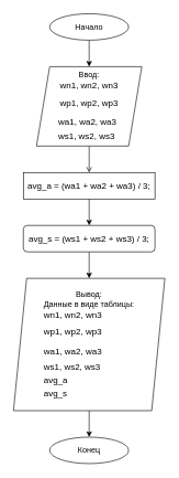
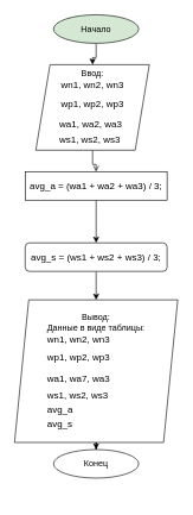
- <mxCell id="3" value="Начало" style="ellipse;whiteSpace=wrap;html=1;" parent="1" vertex="1"><mxGeometry x="75" y="20" width="120" height="40" as="geometry" /></mxCell>
+ <mxCell id="3" value="Начало" style="ellipse;whiteSpace=wrap;html=1;fillColor=#d5e8d4;" parent="1" vertex="1"><mxGeometry x="75" y="20" width="120" height="40" as="geometry" /></mxCell>
- <mxCell id="5" value="Ввод:&lt;br&gt;&lt;span class=&quot;MsoSubtleEmphasis&quot;&gt;&lt;span lang=&quot;EN-US&quot; style=&quot;font-size: 10.0pt ; line-height: 150%&quot;&gt;wn&lt;/span&gt;&lt;/span&gt;&lt;span class=&quot;MsoSubtleEmphasis&quot;&gt;&lt;span style=&quot;font-size: 10.0pt ; line-height: 150%&quot;&gt;1, &lt;/span&gt;&lt;/span&gt;&lt;span class=&quot;MsoSubtleEmphasis&quot;&gt;&lt;span lang=&quot;EN-US&quot; style=&quot;font-size: 10.0pt ; line-height: 150%&quot;&gt;wn&lt;/span&gt;&lt;/span&gt;&lt;span class=&quot;MsoSubtleEmphasis&quot;&gt;&lt;span style=&quot;font-size: 10.0pt ; line-height: 150%&quot;&gt;2, &lt;/span&gt;&lt;/span&gt;&lt;span class=&quot;MsoSubtleEmphasis&quot;&gt;&lt;span lang=&quot;EN-US&quot; style=&quot;font-size: 10.0pt ; line-height: 150%&quot;&gt;wn&lt;/span&gt;&lt;/span&gt;&lt;span class=&quot;MsoSubtleEmphasis&quot;&gt;&lt;span style=&quot;font-size: 10.0pt ; line-height: 150%&quot;&gt;3&lt;br&gt;&lt;/span&gt;&lt;/span&gt;&lt;span style=&quot;font-size: 14.0pt ; line-height: 150% ; font-family: &amp;#34;times new roman&amp;#34; , serif&quot;&gt;&lt;/span&gt;&lt;span class=&quot;MsoSubtleEmphasis&quot;&gt;&lt;span lang=&quot;EN-US&quot; style=&quot;font-size: 10.0pt ; line-height: 150%&quot;&gt;wp&lt;/span&gt;&lt;/span&gt;&lt;span class=&quot;MsoSubtleEmphasis&quot;&gt;&lt;span style=&quot;font-size: 10.0pt ; line-height: 150%&quot;&gt;1, &lt;/span&gt;&lt;/span&gt;&lt;span class=&quot;MsoSubtleEmphasis&quot;&gt;&lt;span lang=&quot;EN-US&quot; style=&quot;font-size: 10.0pt ; line-height: 150%&quot;&gt;wp&lt;/span&gt;&lt;/span&gt;&lt;span class=&quot;MsoSubtleEmphasis&quot;&gt;&lt;span style=&quot;font-size: 10.0pt ; line-height: 150%&quot;&gt;2, &lt;/span&gt;&lt;/span&gt;&lt;span class=&quot;MsoSubtleEmphasis&quot;&gt;&lt;span lang=&quot;EN-US&quot; style=&quot;font-size: 10.0pt ; line-height: 150%&quot;&gt;wp&lt;/span&gt;&lt;/span&gt;&lt;span class=&quot;MsoSubtleEmphasis&quot;&gt;&lt;span style=&quot;font-size: 10.0pt ; line-height: 150%&quot;&gt;3&lt;br&gt;&lt;span class=&quot;MsoSubtleEmphasis&quot;&gt;&lt;span lang=&quot;EN-US&quot; style=&quot;font-size: 10.0pt ; line-height: 150%&quot;&gt;wa&lt;/span&gt;&lt;/span&gt;&lt;span class=&quot;MsoSubtleEmphasis&quot;&gt;&lt;span style=&quot;font-size: 10.0pt ; line-height: 150%&quot;&gt;1, &lt;/span&gt;&lt;/span&gt;&lt;span class=&quot;MsoSubtleEmphasis&quot;&gt;&lt;span lang=&quot;EN-US&quot; style=&quot;font-size: 10.0pt ; line-height: 150%&quot;&gt;wa&lt;/span&gt;&lt;/span&gt;&lt;span class=&quot;MsoSubtleEmphasis&quot;&gt;&lt;span style=&quot;font-size: 10.0pt ; line-height: 150%&quot;&gt;2, &lt;/span&gt;&lt;/span&gt;&lt;span class=&quot;MsoSubtleEmphasis&quot;&gt;&lt;span lang=&quot;EN-US&quot; style=&quot;font-size: 10.0pt ; line-height: 150%&quot;&gt;wa&lt;/span&gt;&lt;/span&gt;&lt;span class=&quot;MsoSubtleEmphasis&quot;&gt;&lt;span style=&quot;font-size: 10.0pt ; line-height: 150%&quot;&gt;3&lt;/span&gt;&lt;/span&gt;&lt;span style=&quot;font-size: 14.0pt ; line-height: 150% ; font-family: &amp;#34;times new roman&amp;#34; , serif&quot;&gt;&amp;nbsp;&lt;br&gt;&lt;/span&gt;&lt;span class=&quot;MsoSubtleEmphasis&quot;&gt;&lt;span lang=&quot;EN-US&quot; style=&quot;font-size: 10.0pt ; line-height: 150%&quot;&gt;ws&lt;/span&gt;&lt;/span&gt;&lt;span class=&quot;MsoSubtleEmphasis&quot;&gt;&lt;span style=&quot;font-size: 10.0pt ; line-height: 150%&quot;&gt;1, &lt;/span&gt;&lt;/span&gt;&lt;span class=&quot;MsoSubtleEmphasis&quot;&gt;&lt;span lang=&quot;EN-US&quot; style=&quot;font-size: 10.0pt ; line-height: 150%&quot;&gt;ws&lt;/span&gt;&lt;/span&gt;&lt;span class=&quot;MsoSubtleEmphasis&quot;&gt;&lt;span style=&quot;font-size: 10.0pt ; line-height: 150%&quot;&gt;2, &lt;/span&gt;&lt;/span&gt;&lt;span class=&quot;MsoSubtleEmphasis&quot;&gt;&lt;span lang=&quot;EN-US&quot; style=&quot;font-size: 10.0pt ; line-height: 150%&quot;&gt;ws&lt;/span&gt;&lt;/span&gt;&lt;span class=&quot;MsoSubtleEmphasis&quot;&gt;&lt;span style=&quot;font-size: 10.0pt ; line-height: 150%&quot;&gt;3&amp;nbsp;&lt;/span&gt;&lt;/span&gt;&amp;nbsp;&lt;/span&gt;&lt;/span&gt;" style="shape=parallelogram;perimeter=parallelogramPerimeter;whiteSpace=wrap;html=1;fixedSize=1;" parent="1" vertex="1"><mxGeometry x="55" y="100" width="160" height="120" as="geometry" /></mxCell>
+ <mxCell id="5" value="Ввод:&lt;br&gt;&lt;span class=&quot;MsoSubtleEmphasis&quot;&gt;&lt;span lang=&quot;EN-US&quot; style=&quot;font-size: 10.0pt ; line-height: 150%&quot;&gt;wn&lt;/span&gt;&lt;/span&gt;&lt;span class=&quot;MsoSubtleEmphasis&quot;&gt;&lt;span style=&quot;font-size: 10.0pt ; line-height: 150%&quot;&gt;1, &lt;/span&gt;&lt;/span&gt;&lt;span class=&quot;MsoSubtleEmphasis&quot;&gt;&lt;span lang=&quot;EN-US&quot; style=&quot;font-size: 10.0pt ; line-height: 150%&quot;&gt;wn&lt;/span&gt;&lt;/span&gt;&lt;span class=&quot;MsoSubtleEmphasis&quot;&gt;&lt;span style=&quot;font-size: 10.0pt ; line-height: 150%&quot;&gt;2, &lt;/span&gt;&lt;/span&gt;&lt;span class=&quot;MsoSubtleEmphasis&quot;&gt;&lt;span lang=&quot;EN-US&quot; style=&quot;font-size: 10.0pt ; line-height: 150%&quot;&gt;wn&lt;/span&gt;&lt;/span&gt;&lt;span class=&quot;MsoSubtleEmphasis&quot;&gt;&lt;span style=&quot;font-size: 10.0pt ; line-height: 150%&quot;&gt;3&lt;br&gt;&lt;/span&gt;&lt;/span&gt;&lt;span style=&quot;font-size: 14.0pt ; line-height: 150% ; font-family: &amp;#34;times new roman&amp;#34; , serif&quot;&gt;&lt;/span&gt;&lt;span class=&quot;MsoSubtleEmphasis&quot;&gt;&lt;span lang=&quot;EN-US&quot; style=&quot;font-size: 10.0pt ; line-height: 150%&quot;&gt;wp&lt;/span&gt;&lt;/span&gt;&lt;span class=&quot;MsoSubtleEmphasis&quot;&gt;&lt;span style=&quot;font-size: 10.0pt ; line-height: 150%&quot;&gt;1, &lt;/span&gt;&lt;/span&gt;&lt;span class=&quot;MsoSubtleEmphasis&quot;&gt;&lt;span lang=&quot;EN-US&quot; style=&quot;font-size: 10.0pt ; line-height: 150%&quot;&gt;wp&lt;/span&gt;&lt;/span&gt;&lt;span class=&quot;MsoSubtleEmphasis&quot;&gt;&lt;span style=&quot;font-size: 10.0pt ; line-height: 150%&quot;&gt;2, &lt;/span&gt;&lt;/span&gt;&lt;span class=&quot;MsoSubtleEmphasis&quot;&gt;&lt;span lang=&quot;EN-US&quot; style=&quot;font-size: 10.0pt ; line-height: 150%&quot;&gt;wp&lt;/span&gt;&lt;/span&gt;&lt;span class=&quot;MsoSubtleEmphasis&quot;&gt;&lt;span style=&quot;font-size: 10.0pt ; line-height: 150%&quot;&gt;3&lt;br&gt;&lt;span class=&quot;MsoSubtleEmphasis&quot;&gt;&lt;span lang=&quot;EN-US&quot; style=&quot;font-size: 10.0pt ; line-height: 150%&quot;&gt;wa&lt;/span&gt;&lt;/span&gt;&lt;span class=&quot;MsoSubtleEmphasis&quot;&gt;&lt;span style=&quot;font-size: 10.0pt ; line-height: 150%&quot;&gt;1, &lt;/span&gt;&lt;/span&gt;&lt;span class=&quot;MsoSubtleEmphasis&quot;&gt;&lt;span lang=&quot;EN-US&quot; style=&quot;font-size: 10.0pt ; line-height: 150%&quot;&gt;wa&lt;/span&gt;&lt;/span&gt;&lt;span class=&quot;MsoSubtleEmphasis&quot;&gt;&lt;span style=&quot;font-size: 10.0pt ; line-height: 150%&quot;&gt;2, &lt;/span&gt;&lt;/span&gt;&lt;span class=&quot;MsoSubtleEmphasis&quot;&gt;&lt;span lang=&quot;EN-US&quot; style=&quot;font-size: 10.0pt ; line-height: 150%&quot;&gt;wa&lt;/span&gt;&lt;/span&gt;&lt;span class=&quot;MsoSubtleEmphasis&quot;&gt;&lt;span style=&quot;font-size: 10.0pt ; line-height: 150%&quot;&gt;3&lt;/span&gt;&lt;/span&gt;&lt;span style=&quot;font-size: 14.0pt ; line-height: 150% ; font-family: &amp;#34;times new roman&amp;#34; , serif&quot;&gt;&amp;nbsp;&lt;br&gt;&lt;/span&gt;&lt;span class=&quot;MsoSubtleEmphasis&quot;&gt;&lt;span lang=&quot;EN-US&quot; style=&quot;font-size: 10.0pt ; line-height: 150%&quot;&gt;ws&lt;/span&gt;&lt;/span&gt;&lt;span class=&quot;MsoSubtleEmphasis&quot;&gt;&lt;span style=&quot;font-size: 10.0pt ; line-height: 150%&quot;&gt;1, &lt;/span&gt;&lt;/span&gt;&lt;span class=&quot;MsoSubtleEmphasis&quot;&gt;&lt;span lang=&quot;EN-US&quot; style=&quot;font-size: 10.0pt ; line-height: 150%&quot;&gt;ws&lt;/span&gt;&lt;/span&gt;&lt;span class=&quot;MsoSubtleEmphasis&quot;&gt;&lt;span style=&quot;font-size: 10.0pt ; line-height: 150%&quot;&gt;2, &lt;/span&gt;&lt;/span&gt;&lt;span class=&quot;MsoSubtleEmphasis&quot;&gt;&lt;span lang=&quot;EN-US&quot; style=&quot;font-size: 10.0pt ; line-height: 150%&quot;&gt;ws&lt;/span&gt;&lt;/span&gt;&lt;span class=&quot;MsoSubtleEmphasis&quot;&gt;&lt;span style=&quot;font-size: 10.0pt ; line-height: 150%&quot;&gt;3&amp;nbsp;&lt;/span&gt;&lt;/span&gt;&amp;nbsp;&lt;/span&gt;&lt;/span&gt;" style="shape=parallelogram;perimeter=parallelogramPerimeter;whiteSpace=wrap;html=1;fixedSize=1;" parent="1" vertex="1"><mxGeometry x="50" y="90" width="160" height="120" as="geometry" /></mxCell>
- <mxCell id="7" value="&lt;p class=&quot;MsoNormal&quot;&gt;&lt;span class=&quot;MsoSubtleEmphasis&quot;&gt;&lt;span lang=&quot;EN-US&quot; style=&quot;font-size: 10.0pt ; line-height: 150%&quot;&gt;avg_a = (wa1 + wa2 + wa3) / 3;&lt;/span&gt;&lt;/span&gt;&lt;/p&gt;" style="rounded=0;whiteSpace=wrap;html=1;" parent="1" vertex="1"><mxGeometry x="35" y="260" width="200" height="40" as="geometry" /></mxCell>
+ <mxCell id="7" value="&lt;p class=&quot;MsoNormal&quot;&gt;&lt;span class=&quot;MsoSubtleEmphasis&quot;&gt;&lt;span lang=&quot;EN-US&quot; style=&quot;font-size: 10.0pt ; line-height: 150%&quot;&gt;avg_a = (wa1 + wa2 + wa3) / 3;&lt;/span&gt;&lt;/span&gt;&lt;/p&gt;" style="rounded=0;whiteSpace=wrap;html=1;" parent="1" vertex="1"><mxGeometry x="35" y="240" width="200" height="40" as="geometry" /></mxCell>
- <mxCell id="11" value="Вывод:&lt;br&gt;Данные в виде таблицы:&lt;br&gt;&lt;div style=&quot;text-align: left&quot;&gt;&lt;span class=&quot;MsoSubtleEmphasis&quot;&gt;&lt;span lang=&quot;EN-US&quot; style=&quot;font-size: 10pt ; line-height: 20px&quot;&gt;wn&lt;/span&gt;&lt;/span&gt;&lt;span class=&quot;MsoSubtleEmphasis&quot;&gt;&lt;span style=&quot;font-size: 10pt ; line-height: 20px&quot;&gt;1,&amp;nbsp;&lt;/span&gt;&lt;/span&gt;&lt;span class=&quot;MsoSubtleEmphasis&quot;&gt;&lt;span lang=&quot;EN-US&quot; style=&quot;font-size: 10pt ; line-height: 20px&quot;&gt;wn&lt;/span&gt;&lt;/span&gt;&lt;span class=&quot;MsoSubtleEmphasis&quot;&gt;&lt;span style=&quot;font-size: 10pt ; line-height: 20px&quot;&gt;2,&amp;nbsp;&lt;/span&gt;&lt;/span&gt;&lt;span class=&quot;MsoSubtleEmphasis&quot;&gt;&lt;span lang=&quot;EN-US&quot; style=&quot;font-size: 10pt ; line-height: 20px&quot;&gt;wn&lt;/span&gt;&lt;/span&gt;&lt;span class=&quot;MsoSubtleEmphasis&quot;&gt;&lt;span style=&quot;font-size: 10pt ; line-height: 20px&quot;&gt;3&lt;/span&gt;&lt;/span&gt;&lt;/div&gt;&lt;span style=&quot;font-size: 14pt ; line-height: 28px ; font-family: &amp;#34;times new roman&amp;#34; , serif&quot;&gt;&lt;div style=&quot;text-align: left&quot;&gt;&lt;span class=&quot;MsoSubtleEmphasis&quot; style=&quot;font-family: &amp;#34;helvetica&amp;#34; ; font-size: 12px&quot;&gt;&lt;span lang=&quot;EN-US&quot; style=&quot;font-size: 10pt ; line-height: 20px&quot;&gt;wp&lt;/span&gt;&lt;/span&gt;&lt;span class=&quot;MsoSubtleEmphasis&quot; style=&quot;font-family: &amp;#34;helvetica&amp;#34; ; font-size: 12px&quot;&gt;&lt;span style=&quot;font-size: 10pt ; line-height: 20px&quot;&gt;1,&amp;nbsp;&lt;/span&gt;&lt;/span&gt;&lt;span class=&quot;MsoSubtleEmphasis&quot; style=&quot;font-family: &amp;#34;helvetica&amp;#34; ; font-size: 12px&quot;&gt;&lt;span lang=&quot;EN-US&quot; style=&quot;font-size: 10pt ; line-height: 20px&quot;&gt;wp&lt;/span&gt;&lt;/span&gt;&lt;span class=&quot;MsoSubtleEmphasis&quot; style=&quot;font-family: &amp;#34;helvetica&amp;#34; ; font-size: 12px&quot;&gt;&lt;span style=&quot;font-size: 10pt ; line-height: 20px&quot;&gt;2,&amp;nbsp;&lt;/span&gt;&lt;/span&gt;&lt;span class=&quot;MsoSubtleEmphasis&quot; style=&quot;font-family: &amp;#34;helvetica&amp;#34; ; font-size: 12px&quot;&gt;&lt;span lang=&quot;EN-US&quot; style=&quot;font-size: 10pt ; line-height: 20px&quot;&gt;wp&lt;/span&gt;&lt;/span&gt;&lt;span class=&quot;MsoSubtleEmphasis&quot; style=&quot;font-family: &amp;#34;helvetica&amp;#34; ; font-size: 12px&quot;&gt;&lt;span style=&quot;font-size: 10pt ; line-height: 20px&quot;&gt;3&lt;/span&gt;&lt;/span&gt;&lt;/div&gt;&lt;/span&gt;&lt;span class=&quot;MsoSubtleEmphasis&quot;&gt;&lt;div style=&quot;text-align: left&quot;&gt;&lt;span class=&quot;MsoSubtleEmphasis&quot; style=&quot;font-size: 10pt&quot;&gt;&lt;span lang=&quot;EN-US&quot; style=&quot;font-size: 10pt ; line-height: 20px&quot;&gt;wa&lt;/span&gt;&lt;/span&gt;&lt;span class=&quot;MsoSubtleEmphasis&quot; style=&quot;font-size: 10pt&quot;&gt;&lt;span style=&quot;font-size: 10pt ; line-height: 20px&quot;&gt;1,&amp;nbsp;&lt;/span&gt;&lt;/span&gt;&lt;span class=&quot;MsoSubtleEmphasis&quot; style=&quot;font-size: 10pt&quot;&gt;&lt;span lang=&quot;EN-US&quot; style=&quot;font-size: 10pt ; line-height: 20px&quot;&gt;wa&lt;/span&gt;&lt;/span&gt;&lt;span class=&quot;MsoSubtleEmphasis&quot; style=&quot;font-size: 10pt&quot;&gt;&lt;span style=&quot;font-size: 10pt ; line-height: 20px&quot;&gt;2,&amp;nbsp;&lt;/span&gt;&lt;/span&gt;&lt;span class=&quot;MsoSubtleEmphasis&quot; style=&quot;font-size: 10pt&quot;&gt;&lt;span lang=&quot;EN-US&quot; style=&quot;font-size: 10pt ; line-height: 20px&quot;&gt;wa&lt;/span&gt;&lt;/span&gt;&lt;span class=&quot;MsoSubtleEmphasis&quot; style=&quot;font-size: 10pt&quot;&gt;&lt;span style=&quot;font-size: 10pt ; line-height: 20px&quot;&gt;3&lt;/span&gt;&lt;/span&gt;&lt;span style=&quot;font-size: 14pt ; line-height: 28px ; font-family: &amp;#34;times new roman&amp;#34; , serif&quot;&gt;&amp;nbsp;&lt;/span&gt;&lt;/div&gt;&lt;span style=&quot;font-size: 10pt ; line-height: 20px&quot;&gt;&lt;div style=&quot;text-align: left&quot;&gt;&lt;span class=&quot;MsoSubtleEmphasis&quot; style=&quot;font-size: 10pt&quot;&gt;&lt;span lang=&quot;EN-US&quot; style=&quot;font-size: 10pt ; line-height: 20px&quot;&gt;ws&lt;/span&gt;&lt;/span&gt;&lt;span class=&quot;MsoSubtleEmphasis&quot; style=&quot;font-size: 10pt&quot;&gt;&lt;span style=&quot;font-size: 10pt ; line-height: 20px&quot;&gt;1,&amp;nbsp;&lt;/span&gt;&lt;/span&gt;&lt;span class=&quot;MsoSubtleEmphasis&quot; style=&quot;font-size: 10pt&quot;&gt;&lt;span lang=&quot;EN-US&quot; style=&quot;font-size: 10pt ; line-height: 20px&quot;&gt;ws&lt;/span&gt;&lt;/span&gt;&lt;span class=&quot;MsoSubtleEmphasis&quot; style=&quot;font-size: 10pt&quot;&gt;&lt;span style=&quot;font-size: 10pt ; line-height: 20px&quot;&gt;2,&amp;nbsp;&lt;/span&gt;&lt;/span&gt;&lt;span class=&quot;MsoSubtleEmphasis&quot; style=&quot;font-size: 10pt&quot;&gt;&lt;span lang=&quot;EN-US&quot; style=&quot;font-size: 10pt ; line-height: 20px&quot;&gt;ws&lt;/span&gt;&lt;/span&gt;&lt;span class=&quot;MsoSubtleEmphasis&quot; style=&quot;font-size: 10pt&quot;&gt;&lt;span style=&quot;font-size: 10pt ; line-height: 20px&quot;&gt;3&lt;/span&gt;&lt;/span&gt;&lt;/div&gt;&lt;span class=&quot;MsoSubtleEmphasis&quot;&gt;&lt;div style=&quot;text-align: left&quot;&gt;&lt;span style=&quot;font-size: 13.333px&quot;&gt;avg_a&lt;/span&gt;&lt;/div&gt;&lt;span style=&quot;font-size: 10pt ; line-height: 20px&quot;&gt;&lt;div style=&quot;text-align: left&quot;&gt;&lt;span style=&quot;font-size: 13.333px&quot;&gt;avg_s&amp;nbsp;&lt;/span&gt;&lt;span style=&quot;font-size: 13.333px&quot;&gt;&amp;nbsp;&lt;/span&gt;&lt;span style=&quot;font-size: 10pt&quot;&gt;&amp;nbsp;&lt;/span&gt;&lt;/div&gt;&lt;/span&gt;&lt;/span&gt;&lt;/span&gt;&lt;/span&gt;" style="shape=parallelogram;perimeter=parallelogramPerimeter;whiteSpace=wrap;html=1;fixedSize=1;" parent="1" vertex="1"><mxGeometry x="20" y="420" width="230" height="200" as="geometry" /></mxCell>
+ <mxCell id="11" value="Вывод:&lt;br&gt;Данные в виде таблицы:&lt;br&gt;&lt;div style=&quot;text-align: left&quot;&gt;&lt;span class=&quot;MsoSubtleEmphasis&quot;&gt;&lt;span lang=&quot;EN-US&quot; style=&quot;font-size: 10pt ; line-height: 20px&quot;&gt;wn&lt;/span&gt;&lt;/span&gt;&lt;span class=&quot;MsoSubtleEmphasis&quot;&gt;&lt;span style=&quot;font-size: 10pt ; line-height: 20px&quot;&gt;1,&amp;nbsp;&lt;/span&gt;&lt;/span&gt;&lt;span class=&quot;MsoSubtleEmphasis&quot;&gt;&lt;span lang=&quot;EN-US&quot; style=&quot;font-size: 10pt ; line-height: 20px&quot;&gt;wn&lt;/span&gt;&lt;/span&gt;&lt;span class=&quot;MsoSubtleEmphasis&quot;&gt;&lt;span style=&quot;font-size: 10pt ; line-height: 20px&quot;&gt;2,&amp;nbsp;&lt;/span&gt;&lt;/span&gt;&lt;span class=&quot;MsoSubtleEmphasis&quot;&gt;&lt;span lang=&quot;EN-US&quot; style=&quot;font-size: 10pt ; line-height: 20px&quot;&gt;wn&lt;/span&gt;&lt;/span&gt;&lt;span class=&quot;MsoSubtleEmphasis&quot;&gt;&lt;span style=&quot;font-size: 10pt ; line-height: 20px&quot;&gt;3&lt;/span&gt;&lt;/span&gt;&lt;/div&gt;&lt;span style=&quot;font-size: 14pt ; line-height: 28px ; font-family: &amp;#34;times new roman&amp;#34; , serif&quot;&gt;&lt;div style=&quot;text-align: left&quot;&gt;&lt;span class=&quot;MsoSubtleEmphasis&quot; style=&quot;font-family: &amp;#34;helvetica&amp;#34; ; font-size: 12px&quot;&gt;&lt;span lang=&quot;EN-US&quot; style=&quot;font-size: 10pt ; line-height: 20px&quot;&gt;wp&lt;/span&gt;&lt;/span&gt;&lt;span class=&quot;MsoSubtleEmphasis&quot; style=&quot;font-family: &amp;#34;helvetica&amp;#34; ; font-size: 12px&quot;&gt;&lt;span style=&quot;font-size: 10pt ; line-height: 20px&quot;&gt;1,&amp;nbsp;&lt;/span&gt;&lt;/span&gt;&lt;span class=&quot;MsoSubtleEmphasis&quot; style=&quot;font-family: &amp;#34;helvetica&amp;#34; ; font-size: 12px&quot;&gt;&lt;span lang=&quot;EN-US&quot; style=&quot;font-size: 10pt ; line-height: 20px&quot;&gt;wp&lt;/span&gt;&lt;/span&gt;&lt;span class=&quot;MsoSubtleEmphasis&quot; style=&quot;font-family: &amp;#34;helvetica&amp;#34; ; font-size: 12px&quot;&gt;&lt;span style=&quot;font-size: 10pt ; line-height: 20px&quot;&gt;2,&amp;nbsp;&lt;/span&gt;&lt;/span&gt;&lt;span class=&quot;MsoSubtleEmphasis&quot; style=&quot;font-family: &amp;#34;helvetica&amp;#34; ; font-size: 12px&quot;&gt;&lt;span lang=&quot;EN-US&quot; style=&quot;font-size: 10pt ; line-height: 20px&quot;&gt;wp&lt;/span&gt;&lt;/span&gt;&lt;span class=&quot;MsoSubtleEmphasis&quot; style=&quot;font-family: &amp;#34;helvetica&amp;#34; ; font-size: 12px&quot;&gt;&lt;span style=&quot;font-size: 10pt ; line-height: 20px&quot;&gt;3&lt;/span&gt;&lt;/span&gt;&lt;/div&gt;&lt;/span&gt;&lt;span class=&quot;MsoSubtleEmphasis&quot;&gt;&lt;div style=&quot;text-align: left&quot;&gt;&lt;span class=&quot;MsoSubtleEmphasis&quot; style=&quot;font-size: 10pt&quot;&gt;&lt;span lang=&quot;EN-US&quot; style=&quot;font-size: 10pt ; line-height: 20px&quot;&gt;wa&lt;/span&gt;&lt;/span&gt;&lt;span class=&quot;MsoSubtleEmphasis&quot; style=&quot;font-size: 10pt&quot;&gt;&lt;span style=&quot;font-size: 10pt ; line-height: 20px&quot;&gt;1,&amp;nbsp;&lt;/span&gt;&lt;/span&gt;&lt;span class=&quot;MsoSubtleEmphasis&quot; style=&quot;font-size: 10pt&quot;&gt;&lt;span lang=&quot;EN-US&quot; style=&quot;font-size: 10pt ; line-height: 20px&quot;&gt;wa&lt;/span&gt;&lt;/span&gt;&lt;span class=&quot;MsoSubtleEmphasis&quot; style=&quot;font-size: 10pt&quot;&gt;&lt;span style=&quot;font-size: 10pt ; line-height: 20px&quot;&gt;7,&amp;nbsp;&lt;/span&gt;&lt;/span&gt;&lt;span class=&quot;MsoSubtleEmphasis&quot; style=&quot;font-size: 10pt&quot;&gt;&lt;span lang=&quot;EN-US&quot; style=&quot;font-size: 10pt ; line-height: 20px&quot;&gt;wa&lt;/span&gt;&lt;/span&gt;&lt;span class=&quot;MsoSubtleEmphasis&quot; style=&quot;font-size: 10pt&quot;&gt;&lt;span style=&quot;font-size: 10pt ; line-height: 20px&quot;&gt;3&lt;/span&gt;&lt;/span&gt;&lt;span style=&quot;font-size: 14pt ; line-height: 28px ; font-family: &amp;#34;times new roman&amp;#34; , serif&quot;&gt;&amp;nbsp;&lt;/span&gt;&lt;/div&gt;&lt;span style=&quot;font-size: 10pt ; line-height: 20px&quot;&gt;&lt;div style=&quot;text-align: left&quot;&gt;&lt;span class=&quot;MsoSubtleEmphasis&quot; style=&quot;font-size: 10pt&quot;&gt;&lt;span lang=&quot;EN-US&quot; style=&quot;font-size: 10pt ; line-height: 20px&quot;&gt;ws&lt;/span&gt;&lt;/span&gt;&lt;span class=&quot;MsoSubtleEmphasis&quot; style=&quot;font-size: 10pt&quot;&gt;&lt;span style=&quot;font-size: 10pt ; line-height: 20px&quot;&gt;1,&amp;nbsp;&lt;/span&gt;&lt;/span&gt;&lt;span class=&quot;MsoSubtleEmphasis&quot; style=&quot;font-size: 10pt&quot;&gt;&lt;span lang=&quot;EN-US&quot; style=&quot;font-size: 10pt ; line-height: 20px&quot;&gt;ws&lt;/span&gt;&lt;/span&gt;&lt;span class=&quot;MsoSubtleEmphasis&quot; style=&quot;font-size: 10pt&quot;&gt;&lt;span style=&quot;font-size: 10pt ; line-height: 20px&quot;&gt;2,&amp;nbsp;&lt;/span&gt;&lt;/span&gt;&lt;span class=&quot;MsoSubtleEmphasis&quot; style=&quot;font-size: 10pt&quot;&gt;&lt;span lang=&quot;EN-US&quot; style=&quot;font-size: 10pt ; line-height: 20px&quot;&gt;ws&lt;/span&gt;&lt;/span&gt;&lt;span class=&quot;MsoSubtleEmphasis&quot; style=&quot;font-size: 10pt&quot;&gt;&lt;span style=&quot;font-size: 10pt ; line-height: 20px&quot;&gt;3&lt;/span&gt;&lt;/span&gt;&lt;/div&gt;&lt;span class=&quot;MsoSubtleEmphasis&quot;&gt;&lt;div style=&quot;text-align: left&quot;&gt;&lt;span style=&quot;font-size: 13.333px&quot;&gt;avg_a&lt;/span&gt;&lt;/div&gt;&lt;span style=&quot;font-size: 10pt ; line-height: 20px&quot;&gt;&lt;div style=&quot;text-align: left&quot;&gt;&lt;span style=&quot;font-size: 13.333px&quot;&gt;avg_s&amp;nbsp;&lt;/span&gt;&lt;span style=&quot;font-size: 13.333px&quot;&gt;&amp;nbsp;&lt;/span&gt;&lt;span style=&quot;font-size: 10pt&quot;&gt;&amp;nbsp;&lt;/span&gt;&lt;/div&gt;&lt;/span&gt;&lt;/span&gt;&lt;/span&gt;&lt;/span&gt;" style="shape=parallelogram;perimeter=parallelogramPerimeter;whiteSpace=wrap;html=1;fixedSize=1;" parent="1" vertex="1"><mxGeometry x="20" y="420" width="230" height="200" as="geometry" /></mxCell>
- <mxCell id="12" value="Конец" style="ellipse;whiteSpace=wrap;html=1;" parent="1" vertex="1"><mxGeometry x="75" y="660" width="120" height="40" as="geometry" /></mxCell>
+ <mxCell id="12" value="Конец" style="ellipse;whiteSpace=wrap;html=1;" parent="1" vertex="1"><mxGeometry x="75" y="630" width="120" height="40" as="geometry" /></mxCell>
